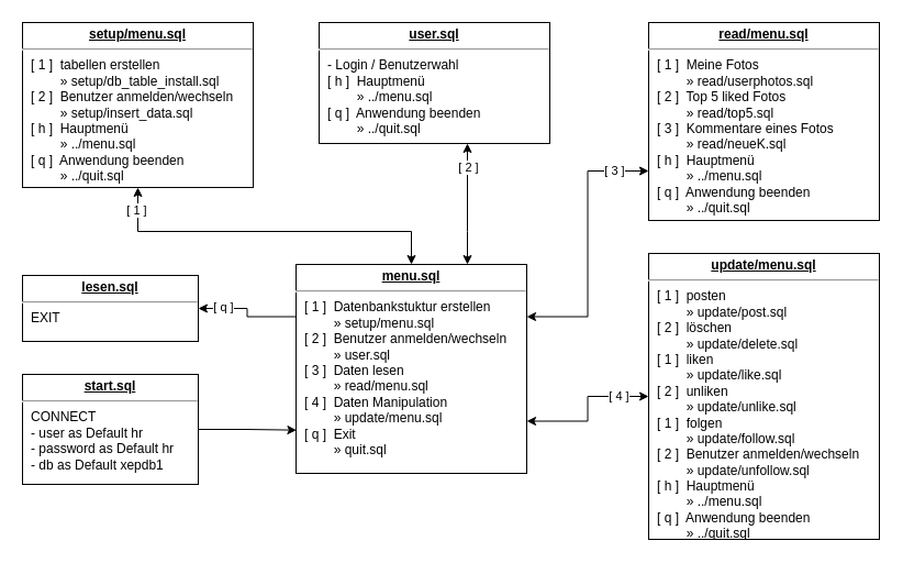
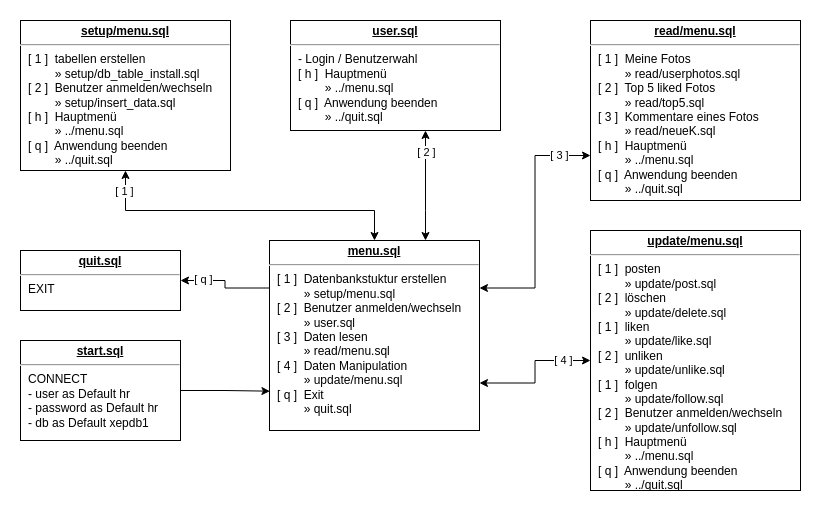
- <mxCell id="12" value="&lt;p style=&quot;margin: 0px ; margin-top: 4px ; text-align: center ; text-decoration: underline&quot;&gt;&lt;b&gt;lesen.sql&lt;/b&gt;&lt;/p&gt;&lt;hr&gt;&lt;p style=&quot;margin: 0px ; margin-left: 8px&quot;&gt;&lt;span&gt;EXIT&amp;nbsp;&lt;/span&gt;&lt;br&gt;&lt;/p&gt;" style="verticalAlign=top;align=left;overflow=fill;fontSize=12;fontFamily=Helvetica;html=1;" parent="1" vertex="1"><mxGeometry x="20" y="250" width="160" height="60" as="geometry" /></mxCell>
+ <mxCell id="12" value="&lt;p style=&quot;margin: 0px ; margin-top: 4px ; text-align: center ; text-decoration: underline&quot;&gt;&lt;b&gt;quit.sql&lt;/b&gt;&lt;/p&gt;&lt;hr&gt;&lt;p style=&quot;margin: 0px ; margin-left: 8px&quot;&gt;&lt;span&gt;EXIT&amp;nbsp;&lt;/span&gt;&lt;br&gt;&lt;/p&gt;" style="verticalAlign=top;align=left;overflow=fill;fontSize=12;fontFamily=Helvetica;html=1;" parent="1" vertex="1"><mxGeometry x="20" y="250" width="160" height="60" as="geometry" /></mxCell>
